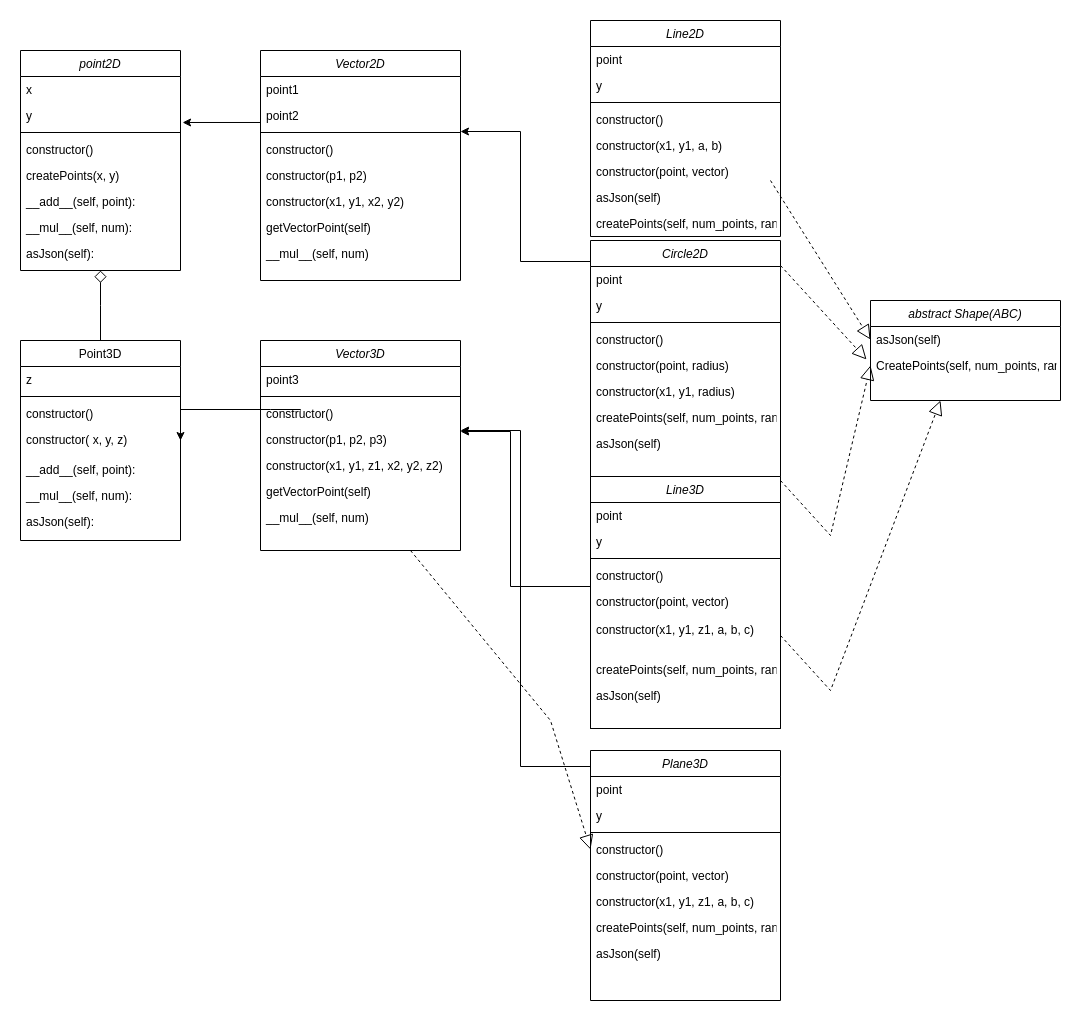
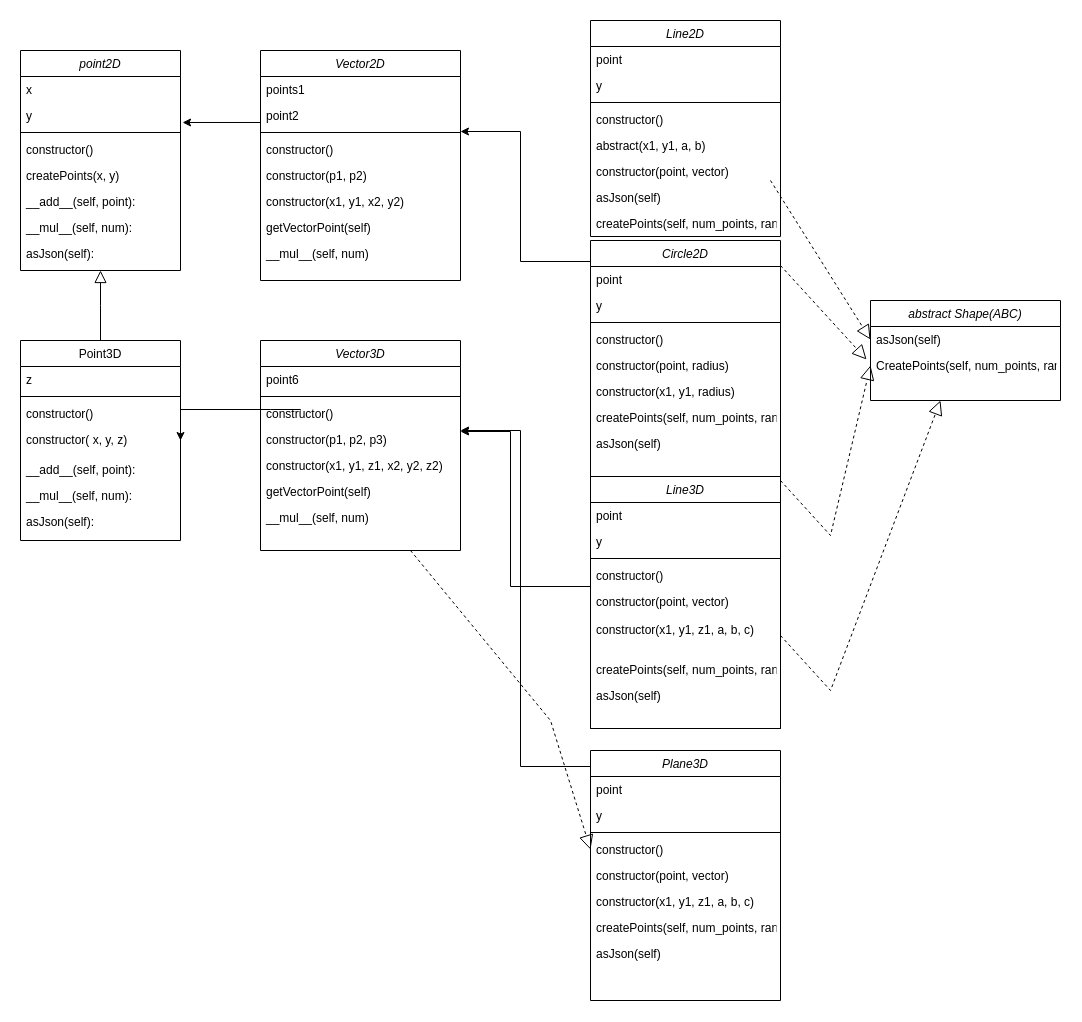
- <mxCell id="22" value="point1" style="text;align=left;verticalAlign=top;spacingLeft=4;spacingRight=4;overflow=hidden;rotatable=0;points=[[0,0.5],[1,0.5]];portConstraint=eastwest;" parent="21" vertex="1"><mxGeometry y="26" width="200" height="26" as="geometry" /></mxCell>
+ <mxCell id="22" value="points1" style="text;align=left;verticalAlign=top;spacingLeft=4;spacingRight=4;overflow=hidden;rotatable=0;points=[[0,0.5],[1,0.5]];portConstraint=eastwest;" parent="21" vertex="1"><mxGeometry y="26" width="200" height="26" as="geometry" /></mxCell>
- <mxCell id="44" value="constructor(x1, y1, a, b)" style="text;align=left;verticalAlign=top;spacingLeft=4;spacingRight=4;overflow=hidden;rotatable=0;points=[[0,0.5],[1,0.5]];portConstraint=eastwest;" parent="39" vertex="1"><mxGeometry y="112" width="190" height="26" as="geometry" /></mxCell>
+ <mxCell id="44" value="abstract(x1, y1, a, b)" style="text;align=left;verticalAlign=top;spacingLeft=4;spacingRight=4;overflow=hidden;rotatable=0;points=[[0,0.5],[1,0.5]];portConstraint=eastwest;" parent="39" vertex="1"><mxGeometry y="112" width="190" height="26" as="geometry" /></mxCell>
- <mxCell id="19" value="" style="endArrow=diamond;endSize=10;endFill=0;shadow=0;strokeWidth=1;rounded=0;edgeStyle=elbowEdgeStyle;elbow=vertical;" parent="1" source="11" target="2" edge="1"><mxGeometry width="160" relative="1" as="geometry"><mxPoint x="100" y="213" as="sourcePoint" /><mxPoint x="100" y="213" as="targetPoint" /></mxGeometry></mxCell>
+ <mxCell id="19" value="" style="endArrow=block;endSize=10;endFill=0;shadow=0;strokeWidth=1;rounded=0;edgeStyle=elbowEdgeStyle;elbow=vertical;" parent="1" source="11" target="2" edge="1"><mxGeometry width="160" relative="1" as="geometry"><mxPoint x="100" y="213" as="sourcePoint" /><mxPoint x="100" y="213" as="targetPoint" /></mxGeometry></mxCell>
- <mxCell id="31" value="point3" style="text;align=left;verticalAlign=top;spacingLeft=4;spacingRight=4;overflow=hidden;rotatable=0;points=[[0,0.5],[1,0.5]];portConstraint=eastwest;rounded=0;shadow=0;html=0;" parent="30" vertex="1"><mxGeometry y="26" width="200" height="26" as="geometry" /></mxCell>
+ <mxCell id="31" value="point6" style="text;align=left;verticalAlign=top;spacingLeft=4;spacingRight=4;overflow=hidden;rotatable=0;points=[[0,0.5],[1,0.5]];portConstraint=eastwest;rounded=0;shadow=0;html=0;" parent="30" vertex="1"><mxGeometry y="26" width="200" height="26" as="geometry" /></mxCell>
